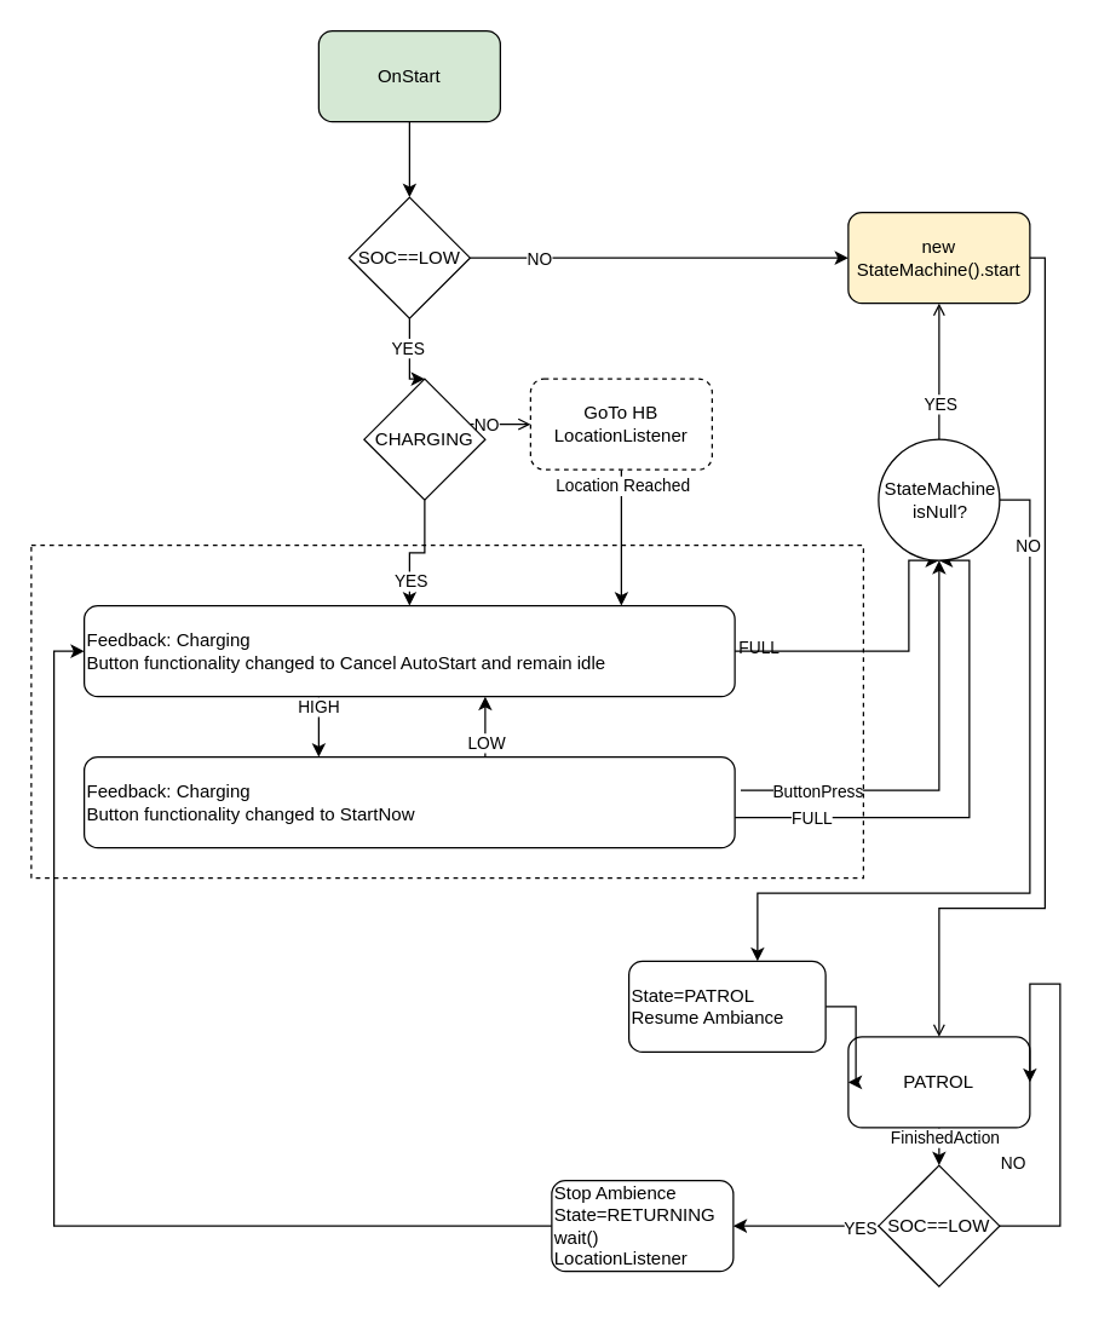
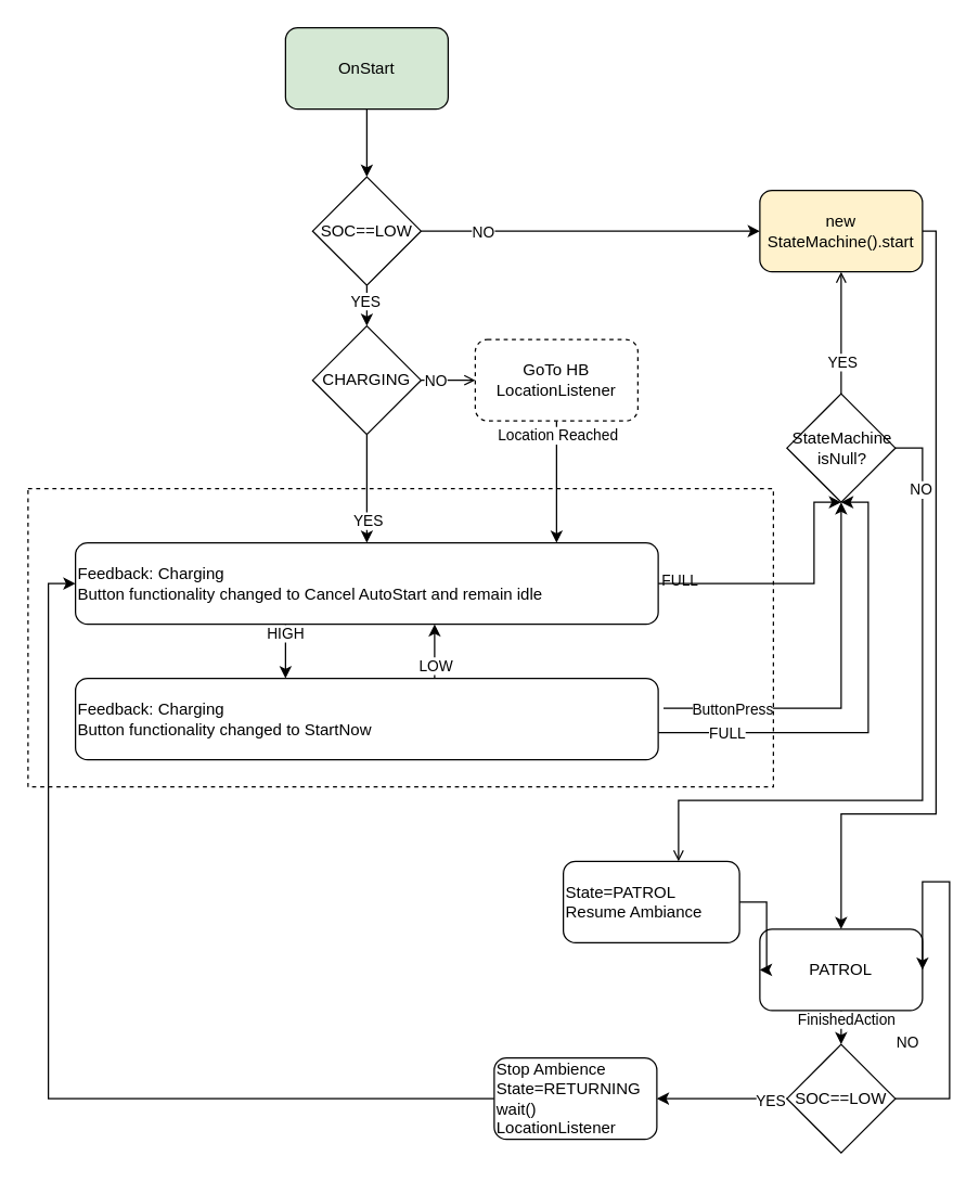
- <mxCell id="15" value="CHARGING" style="rhombus;whiteSpace=wrap;html=1;" vertex="1" parent="1"><mxGeometry x="240" y="250" width="80" height="80" as="geometry" /></mxCell>
+ <mxCell id="15" value="CHARGING" style="rhombus;whiteSpace=wrap;html=1;" vertex="1" parent="1"><mxGeometry x="230" y="240" width="80" height="80" as="geometry" /></mxCell>
- <mxCell id="45" value="&lt;div align=&quot;center&quot;&gt;StateMachine isNull?&lt;br&gt;&lt;/div&gt;" style="ellipse;whiteSpace=wrap;html=1;strokeColor=#000000;fillColor=#ffffff;align=left;" vertex="1" parent="1"><mxGeometry x="580" y="290" width="80" height="80" as="geometry" /></mxCell>
+ <mxCell id="45" value="&lt;div align=&quot;center&quot;&gt;StateMachine isNull?&lt;br&gt;&lt;/div&gt;" style="rhombus;whiteSpace=wrap;html=1;strokeColor=#000000;fillColor=#ffffff;align=left;" vertex="1" parent="1"><mxGeometry x="580" y="290" width="80" height="80" as="geometry" /></mxCell>
- <mxCell id="43" style="edgeStyle=orthogonalEdgeStyle;rounded=0;orthogonalLoop=1;jettySize=auto;html=1;" edge="1" parent="1" source="45" target="47"><mxGeometry relative="1" as="geometry"><Array as="points"><mxPoint x="680" y="330" /><mxPoint x="680" y="590" /><mxPoint x="500" y="590" /></Array></mxGeometry></mxCell>
+ <mxCell id="43" style="edgeStyle=orthogonalEdgeStyle;rounded=0;orthogonalLoop=1;jettySize=auto;html=1;endArrow=open;" edge="1" parent="1" source="45" target="47"><mxGeometry relative="1" as="geometry"><Array as="points"><mxPoint x="680" y="330" /><mxPoint x="680" y="590" /><mxPoint x="500" y="590" /></Array></mxGeometry></mxCell>
- <mxCell id="9" style="edgeStyle=orthogonalEdgeStyle;rounded=0;orthogonalLoop=1;jettySize=auto;html=1;endArrow=open;" edge="1" parent="1" source="10" target="33"><mxGeometry relative="1" as="geometry"><Array as="points"><mxPoint x="690" y="170" /><mxPoint x="690" y="600" /><mxPoint x="620" y="600" /></Array></mxGeometry></mxCell>
+ <mxCell id="9" style="edgeStyle=orthogonalEdgeStyle;rounded=0;orthogonalLoop=1;jettySize=auto;html=1;" edge="1" parent="1" source="10" target="33"><mxGeometry relative="1" as="geometry"><Array as="points"><mxPoint x="690" y="170" /><mxPoint x="690" y="600" /><mxPoint x="620" y="600" /></Array></mxGeometry></mxCell>
